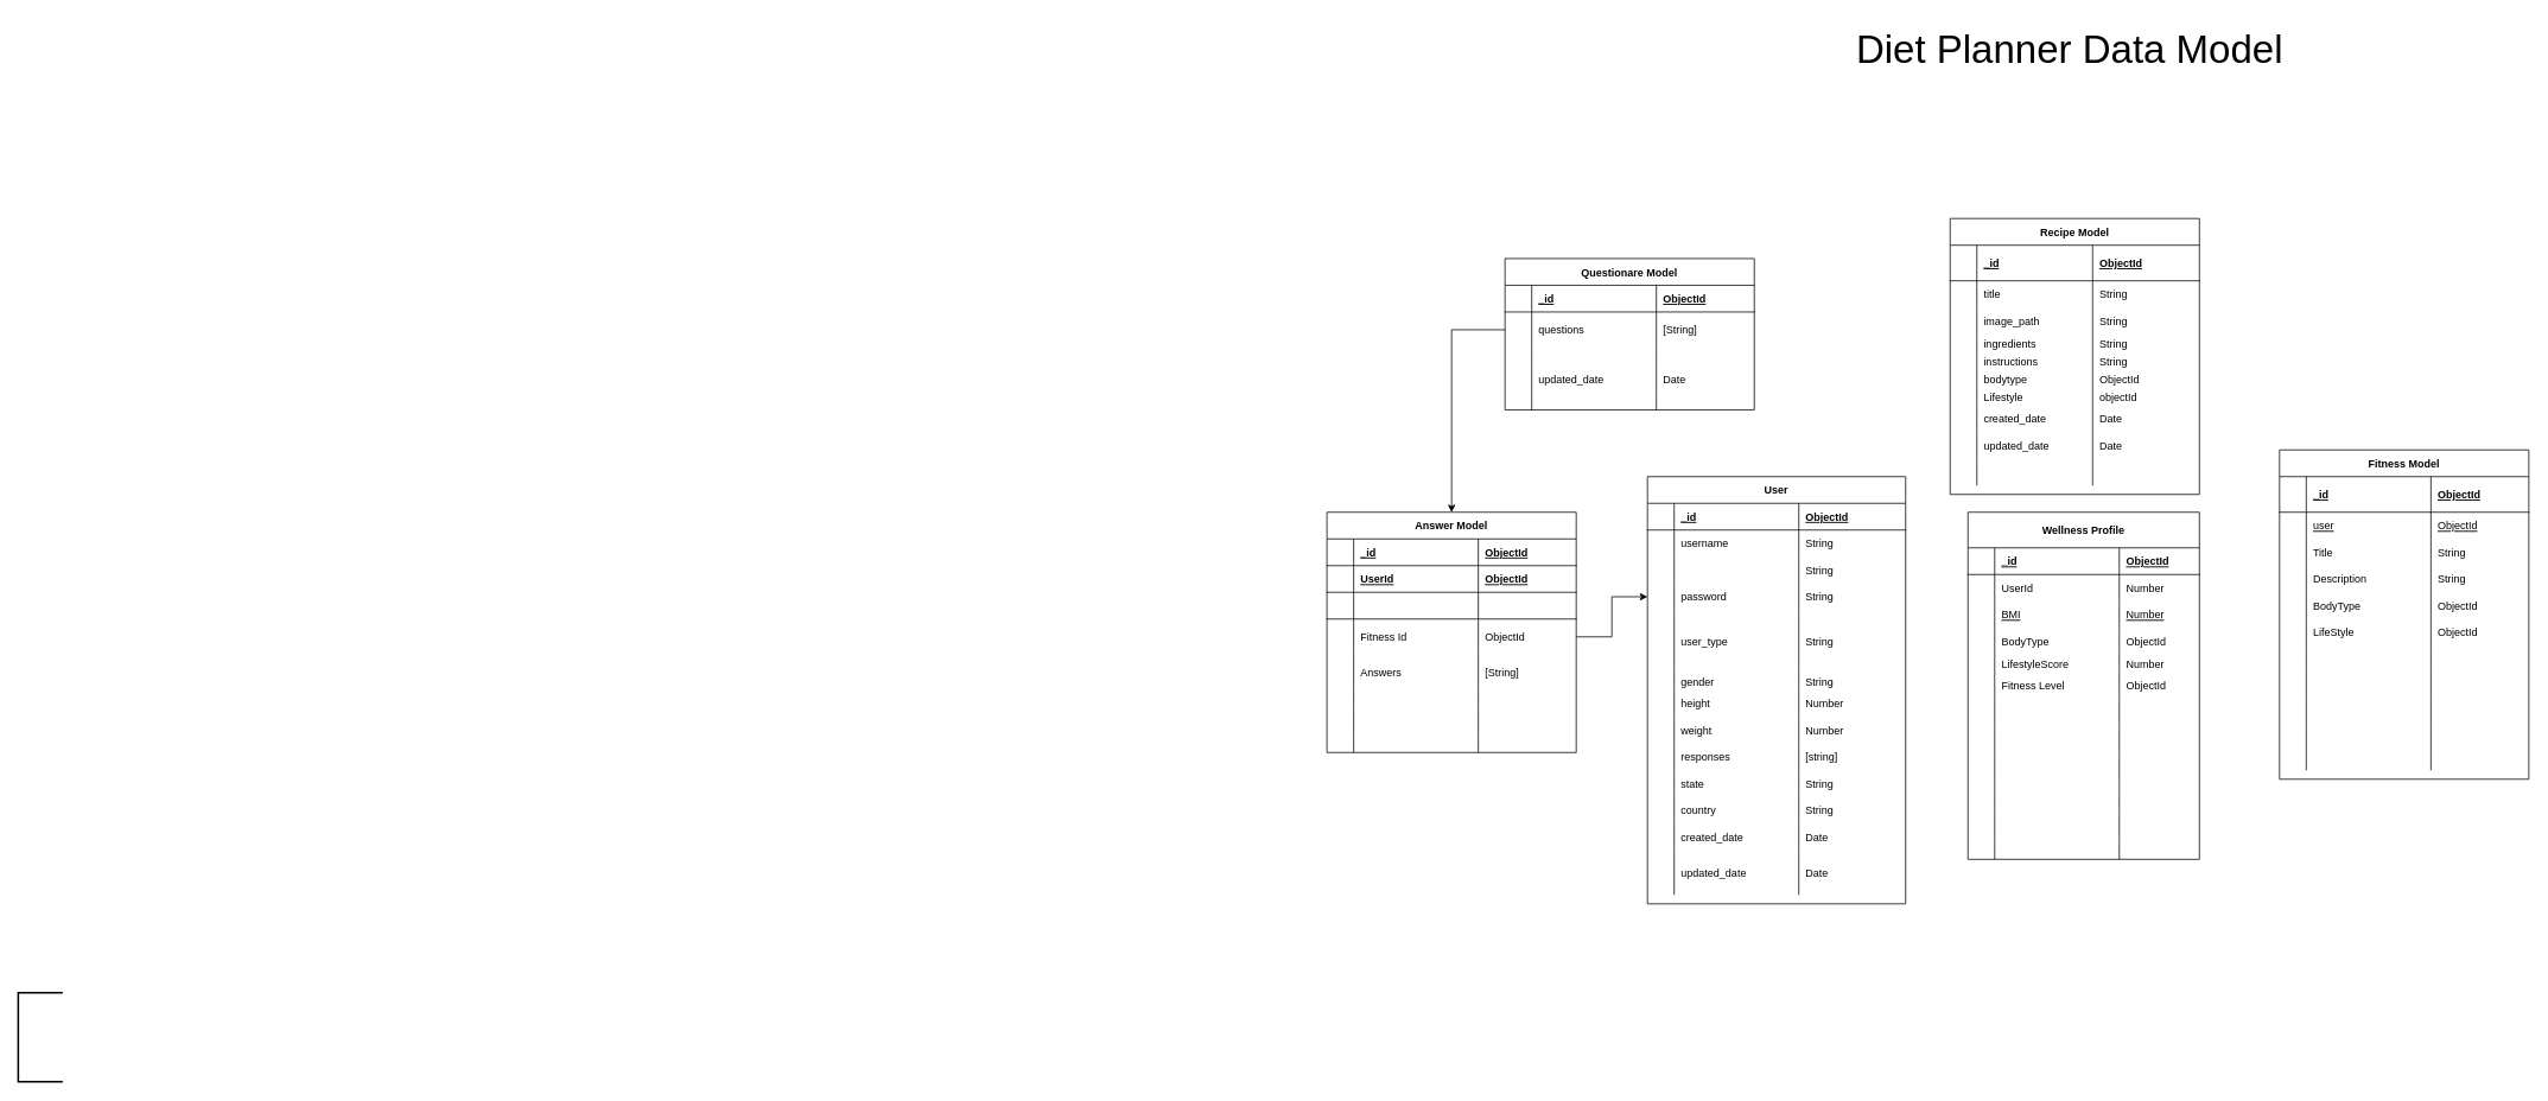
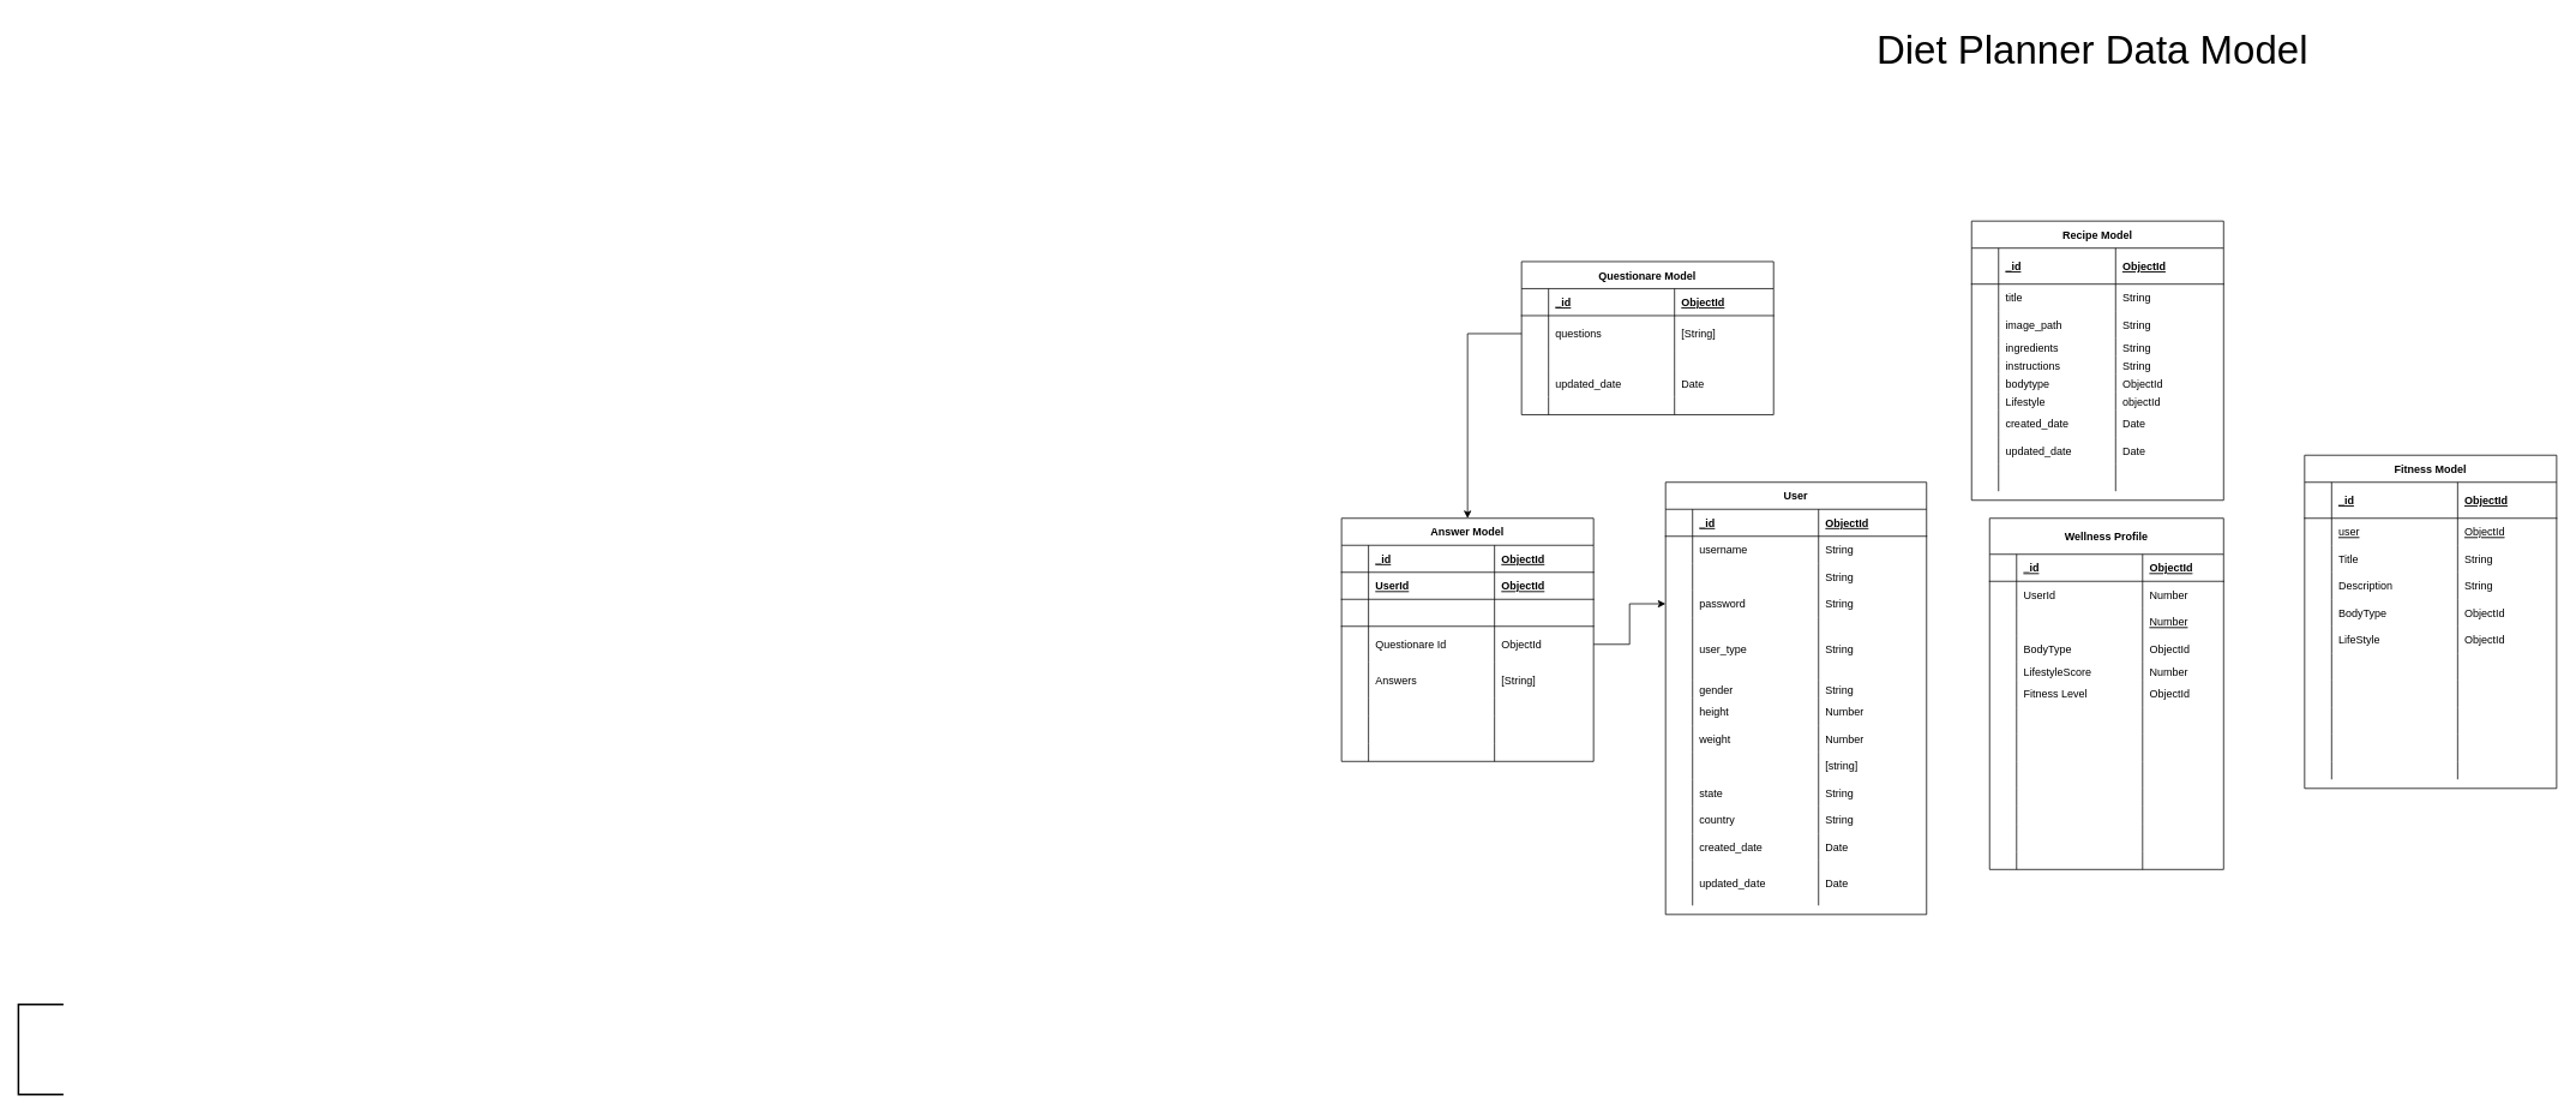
- <mxCell id="13" value="BMI" style="shape=partialRectangle;overflow=hidden;connectable=0;fillColor=none;top=0;left=0;bottom=0;right=0;align=left;spacingLeft=6;fontStyle=4" vertex="1" parent="11"><mxGeometry x="30" width="140" height="30" as="geometry"><mxRectangle width="140" height="30" as="alternateBounds" /></mxGeometry></mxCell>
- <mxCell id="231" value="Fitness Id" style="shape=partialRectangle;overflow=hidden;connectable=0;fillColor=none;top=0;left=0;bottom=0;right=0;align=left;spacingLeft=6;" vertex="1" parent="229"><mxGeometry x="30" width="140" height="40" as="geometry"><mxRectangle width="140" height="40" as="alternateBounds" /></mxGeometry></mxCell>
+ <mxCell id="231" value="Questionare Id" style="shape=partialRectangle;overflow=hidden;connectable=0;fillColor=none;top=0;left=0;bottom=0;right=0;align=left;spacingLeft=6;" vertex="1" parent="229"><mxGeometry x="30" width="140" height="40" as="geometry"><mxRectangle width="140" height="40" as="alternateBounds" /></mxGeometry></mxCell>
- <mxCell id="130" value="responses" style="shape=partialRectangle;overflow=hidden;connectable=0;fillColor=none;top=0;left=0;bottom=0;right=0;align=left;spacingLeft=6;" vertex="1" parent="128"><mxGeometry x="30" width="140" height="30" as="geometry"><mxRectangle width="140" height="30" as="alternateBounds" /></mxGeometry></mxCell>
